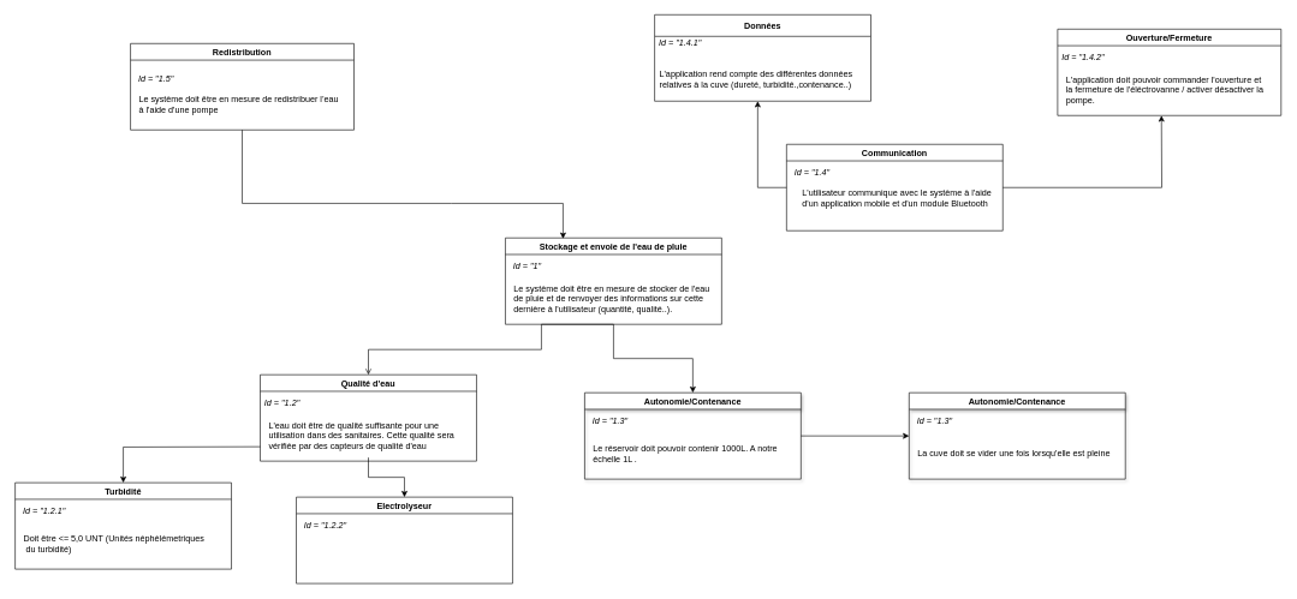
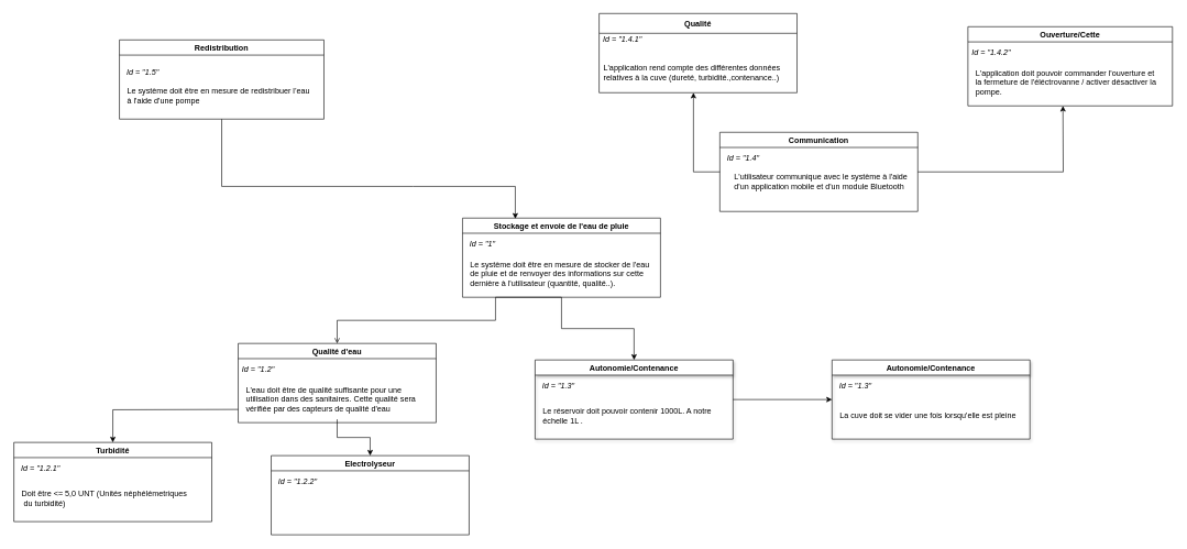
- <mxCell id="23" value="Données" style="swimlane;startSize=30;" vertex="1" parent="1"><mxGeometry x="907" y="20" width="300" height="120" as="geometry" /></mxCell>
+ <mxCell id="23" value="Qualité" style="swimlane;startSize=30;" vertex="1" parent="1"><mxGeometry x="907" y="20" width="300" height="120" as="geometry" /></mxCell>
- <mxCell id="26" value="Ouverture/Fermeture" style="swimlane;" vertex="1" parent="1"><mxGeometry x="1466" y="40" width="310" height="120" as="geometry" /></mxCell>
+ <mxCell id="26" value="Ouverture/Cette" style="swimlane;" vertex="1" parent="1"><mxGeometry x="1466" y="40" width="310" height="120" as="geometry" /></mxCell>
